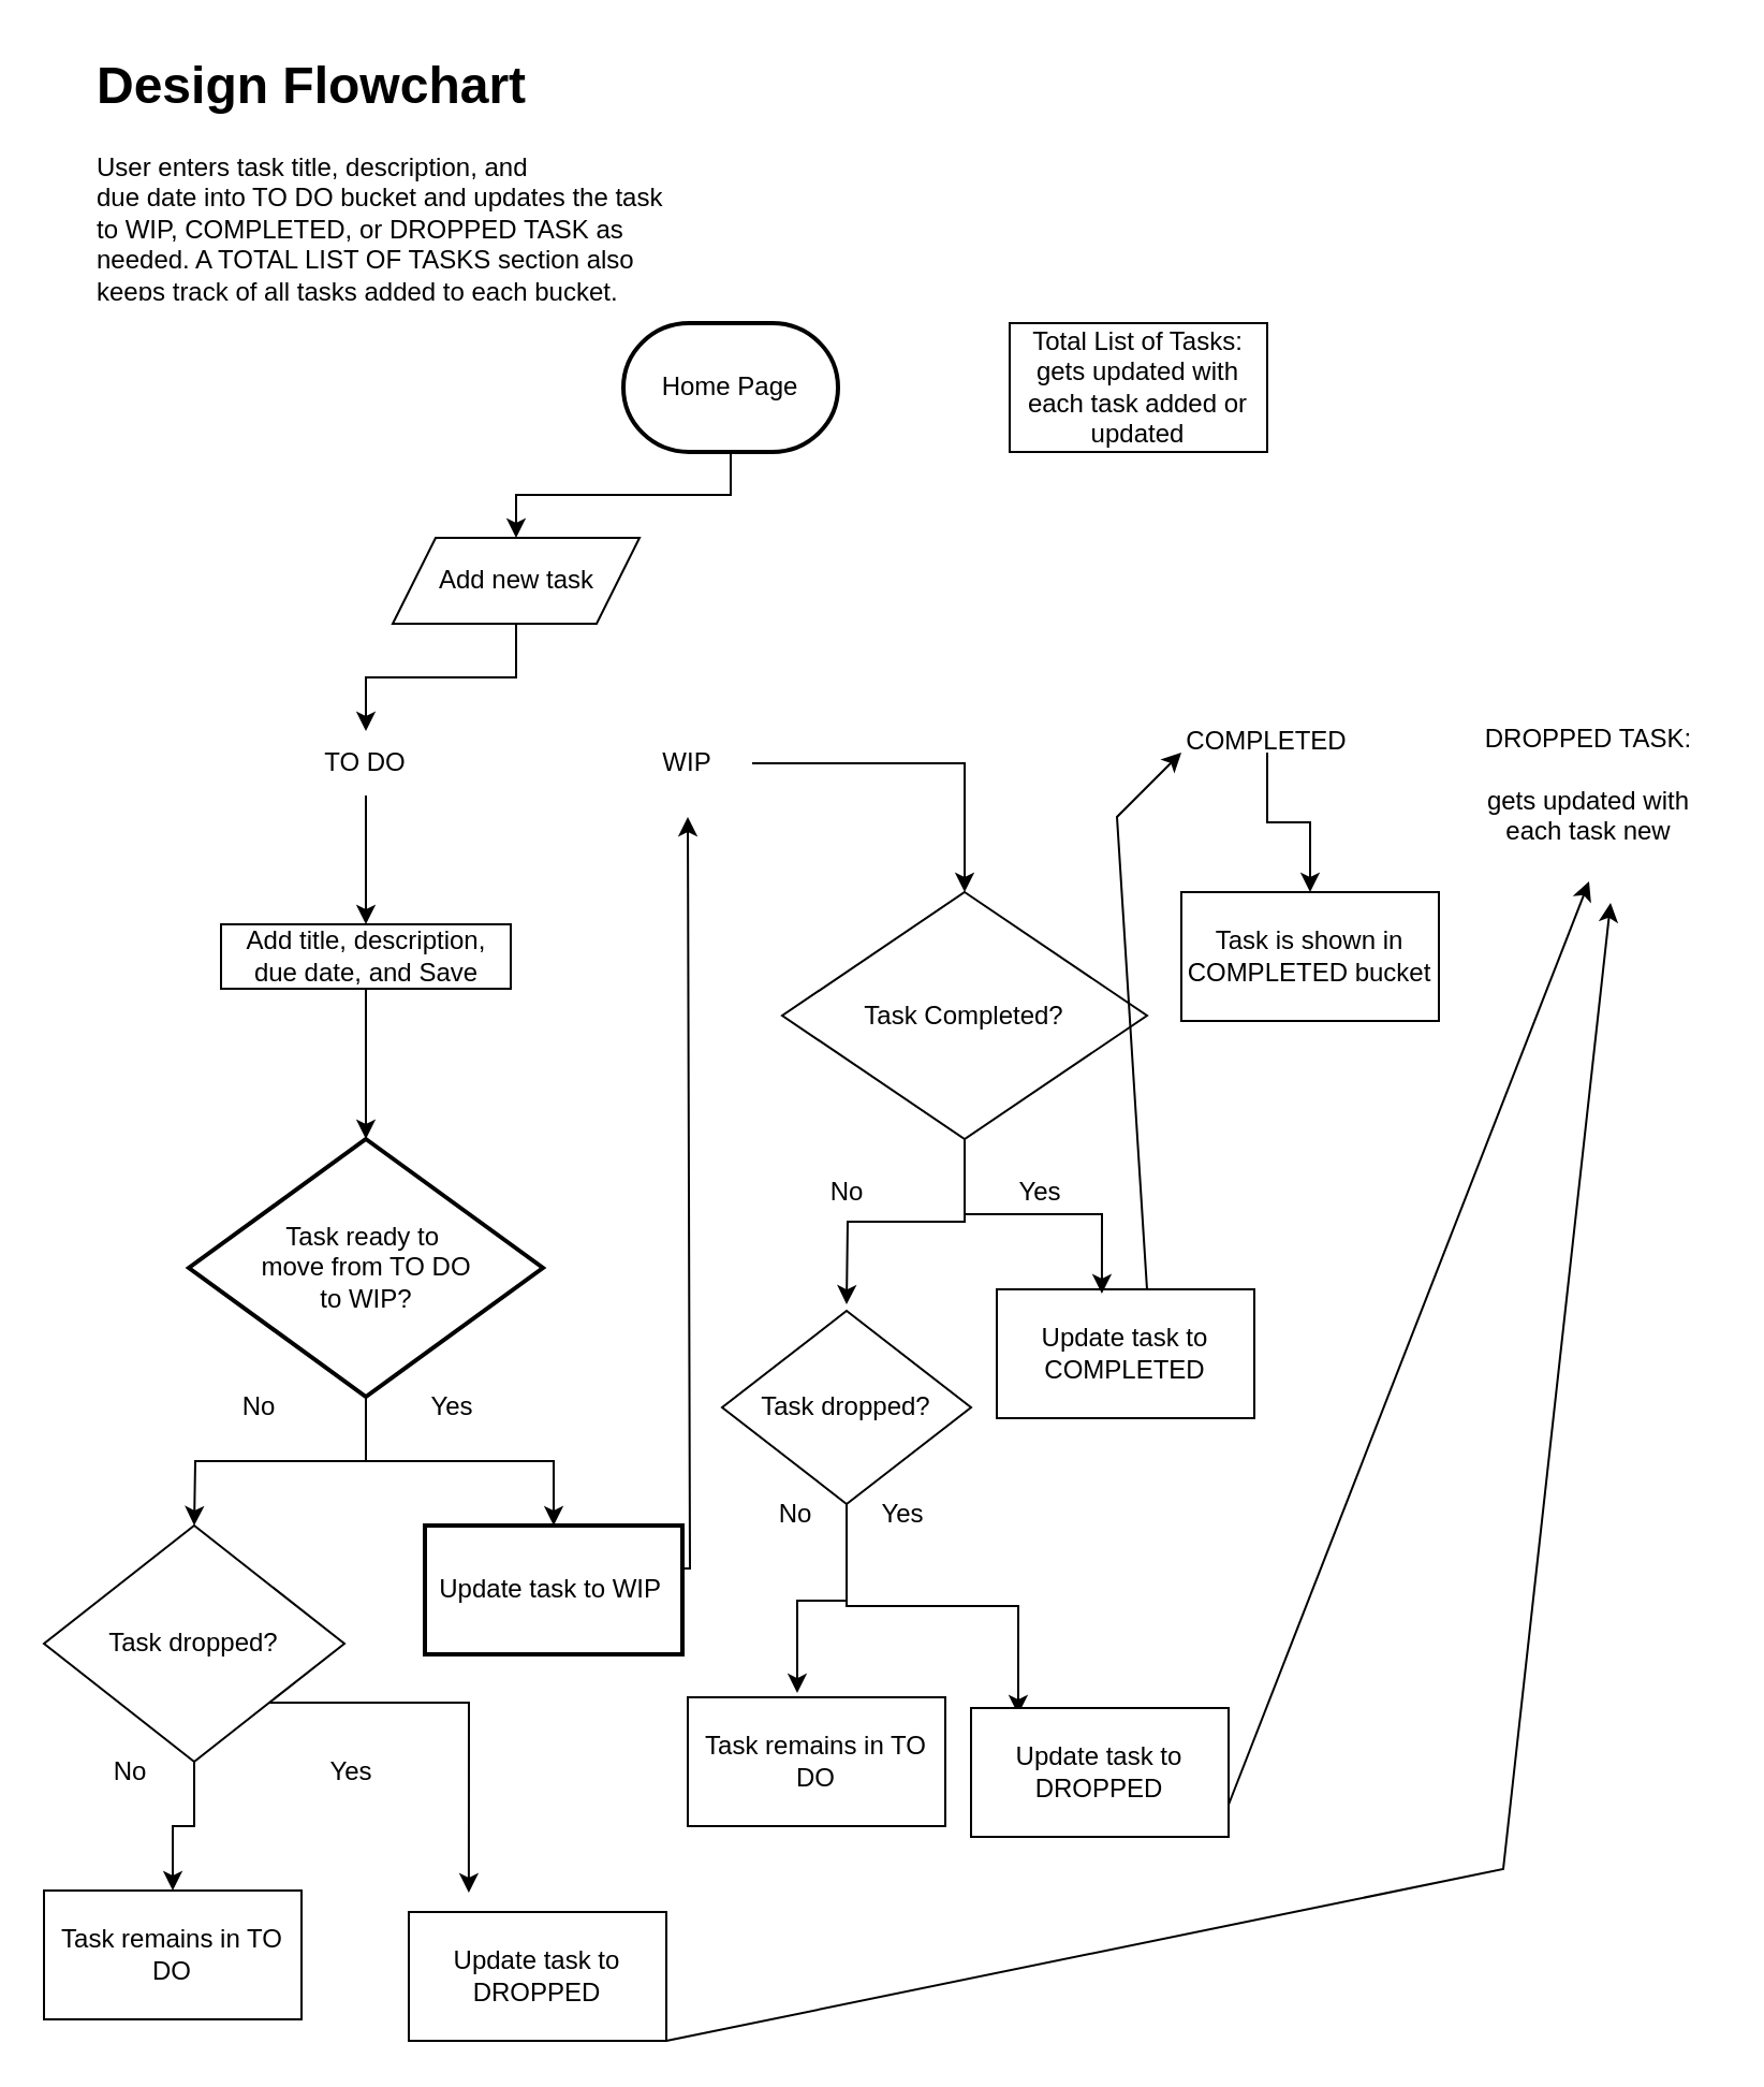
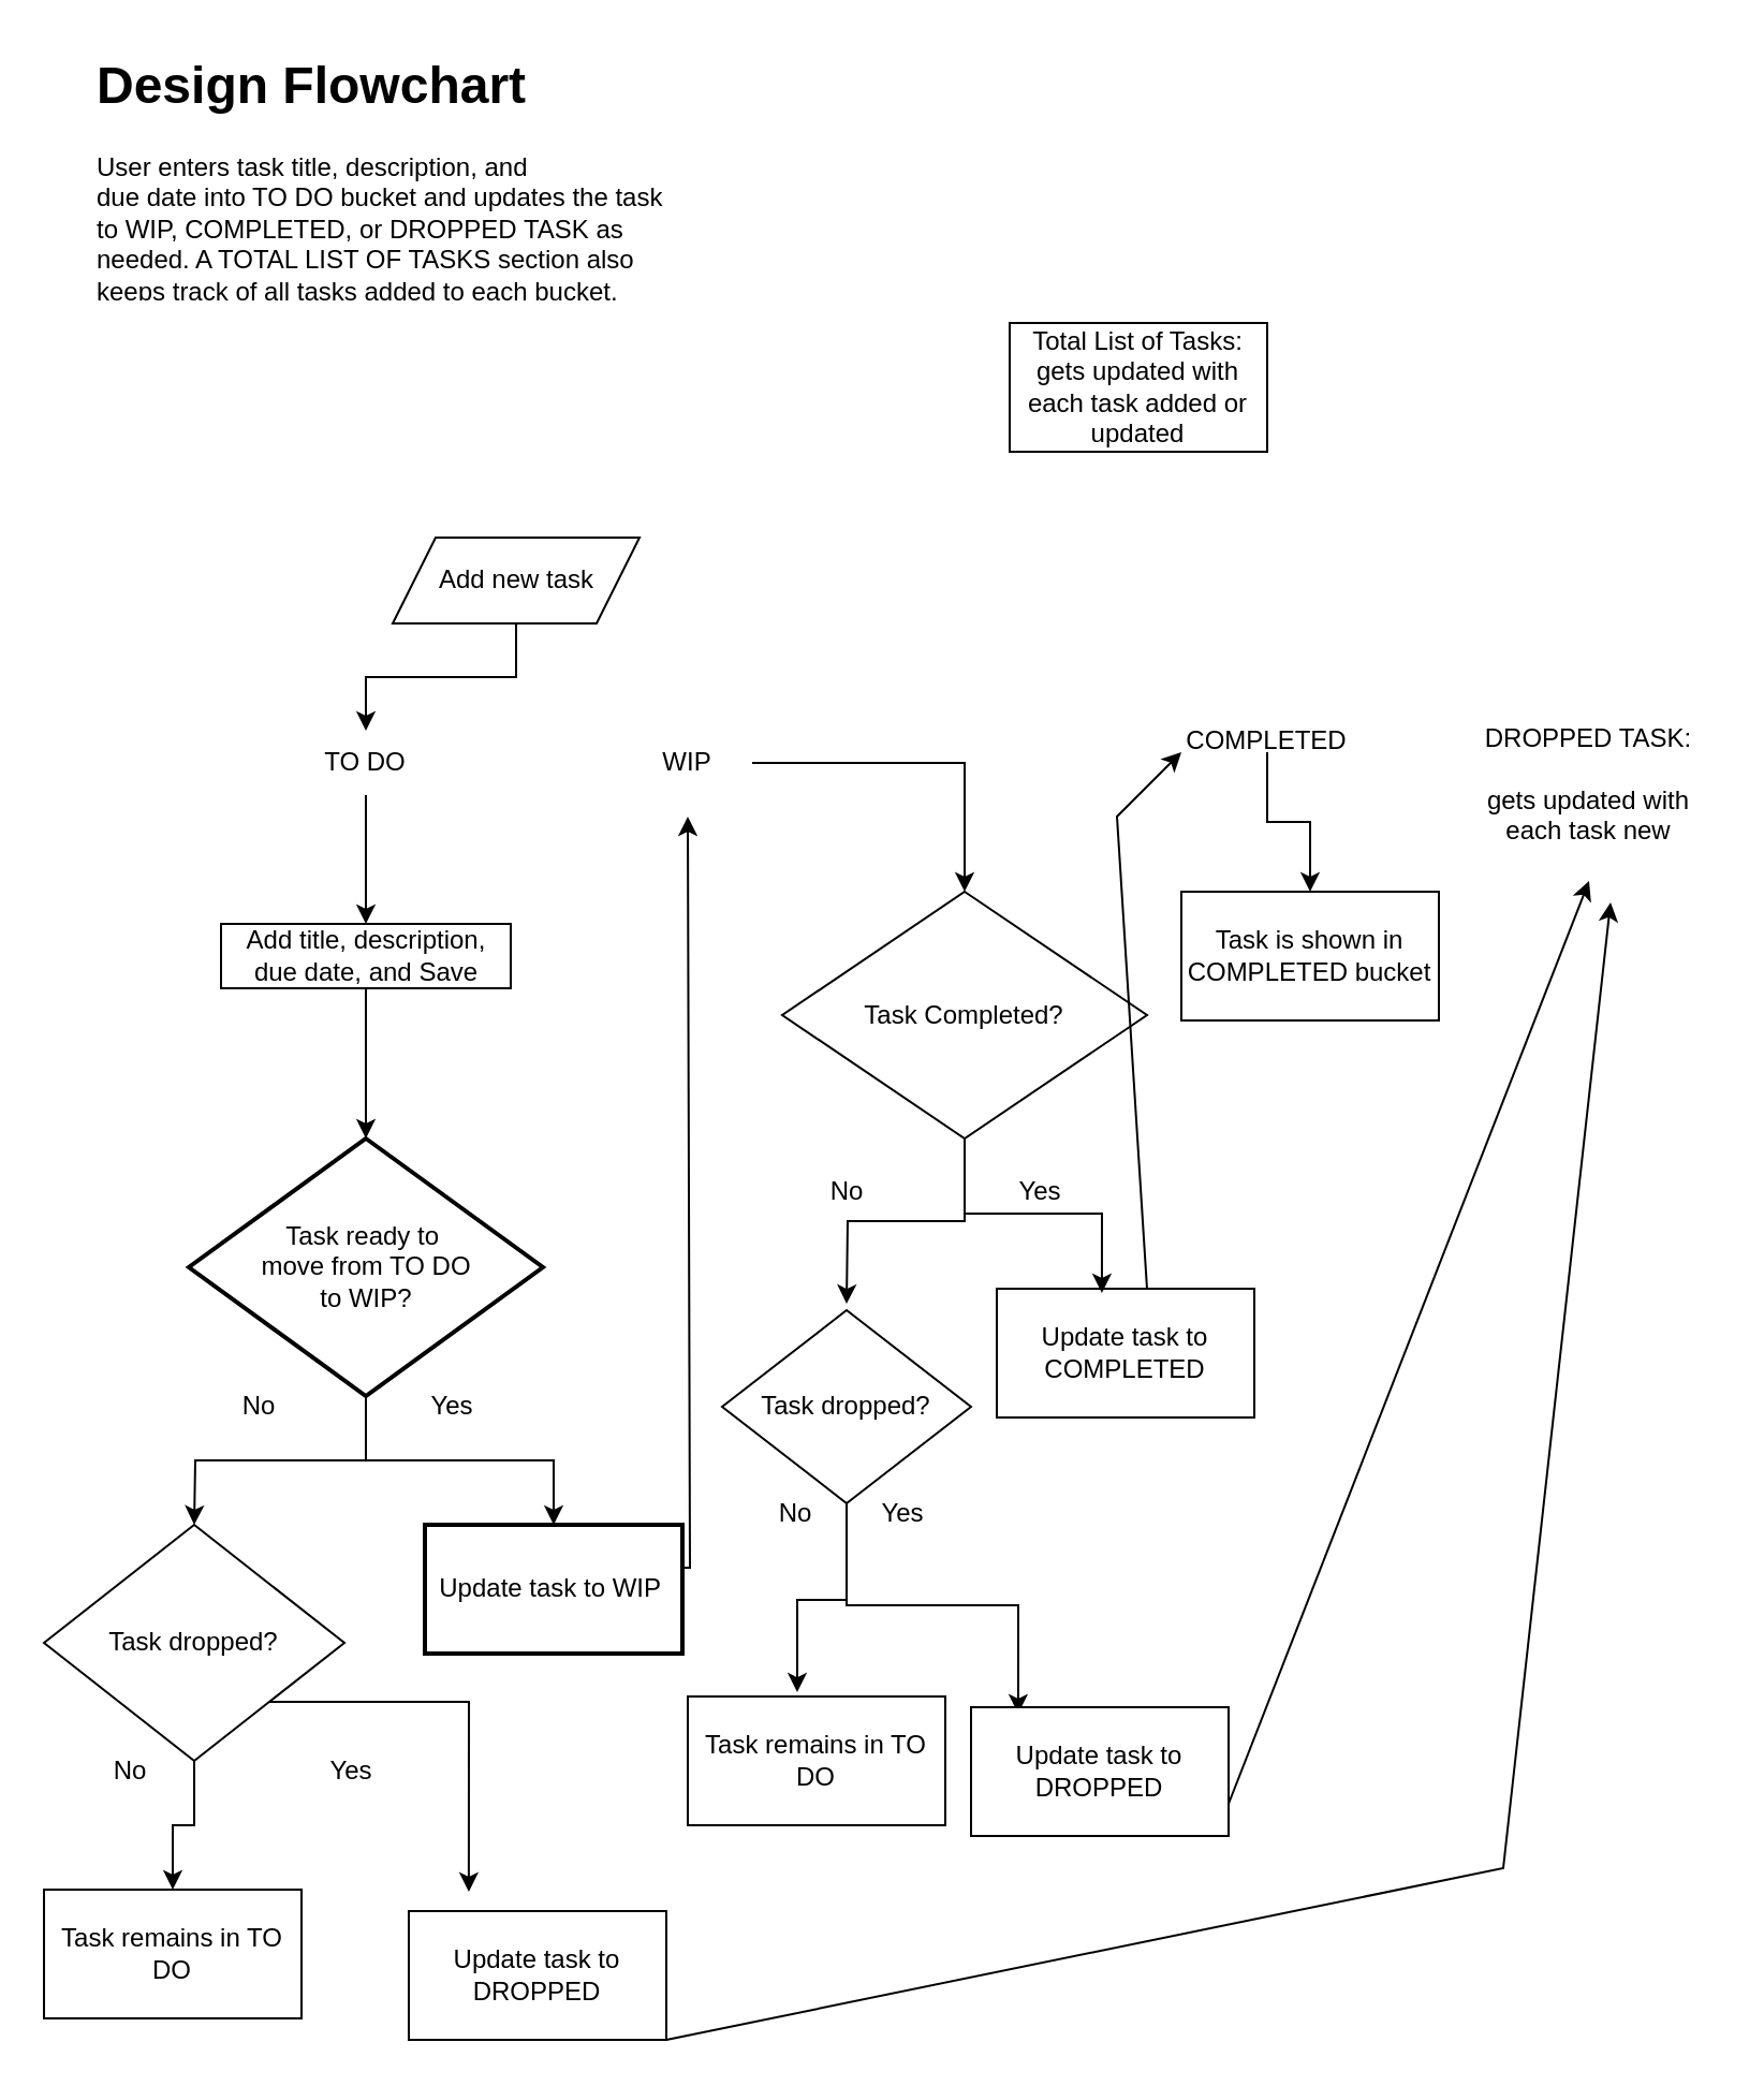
- <mxCell id="7" value="Home Page" style="strokeWidth=2;html=1;shape=mxgraph.flowchart.terminator;whiteSpace=wrap;" parent="1" vertex="1"><mxGeometry x="290" y="150" width="100" height="60" as="geometry" /></mxCell>
- <mxCell id="6" value="" style="edgeStyle=orthogonalEdgeStyle;rounded=0;orthogonalLoop=1;jettySize=auto;html=1;" edge="1" parent="1" source="7" target="17"><mxGeometry relative="1" as="geometry" /></mxCell>
